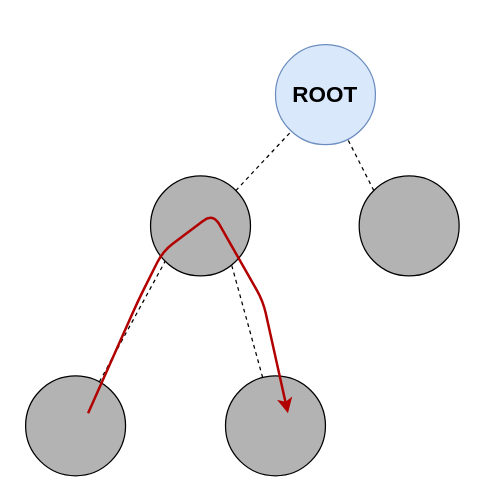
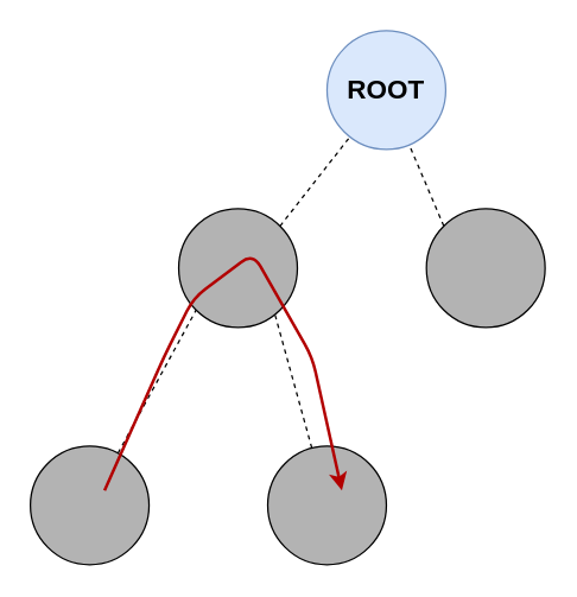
- <mxCell id="3" value="ROOT" style="ellipse;whiteSpace=wrap;html=1;aspect=fixed;fillColor=#dae8fc;strokeColor=#6c8ebf;fontSize=18;fontStyle=1" vertex="1" parent="2"><mxGeometry x="200" y="15" width="80" height="80" as="geometry" /></mxCell>
+ <mxCell id="3" value="ROOT" style="ellipse;whiteSpace=wrap;html=1;aspect=fixed;fillColor=#dae8fc;strokeColor=#6c8ebf;fontSize=18;fontStyle=1" vertex="1" parent="2"><mxGeometry x="200" width="80" height="80" as="geometry" /></mxCell>
